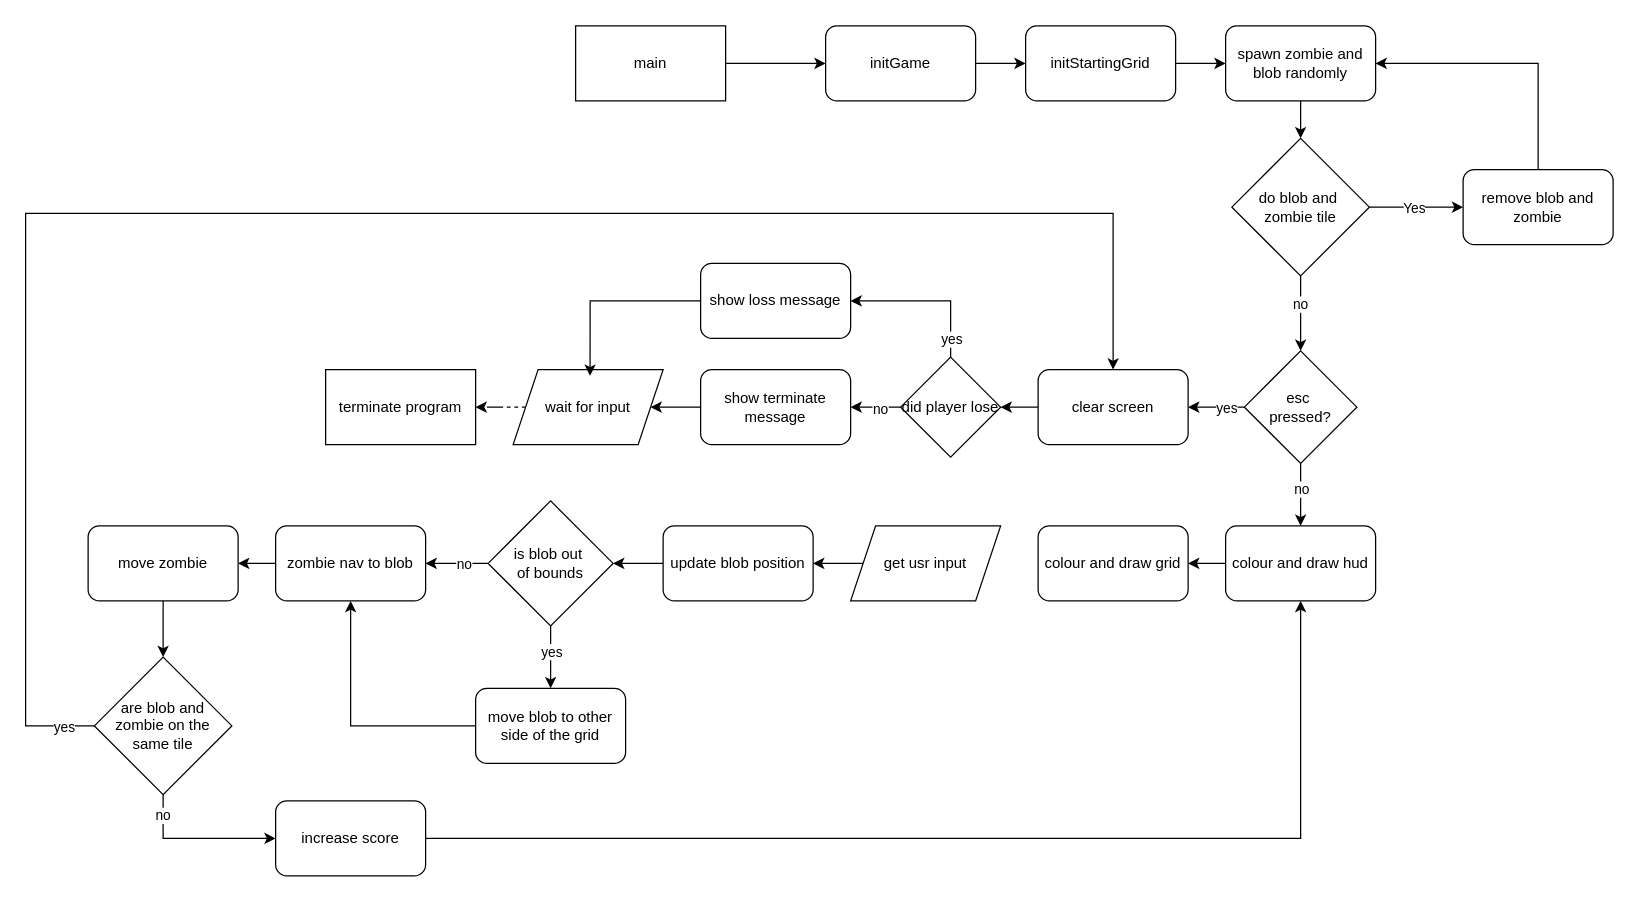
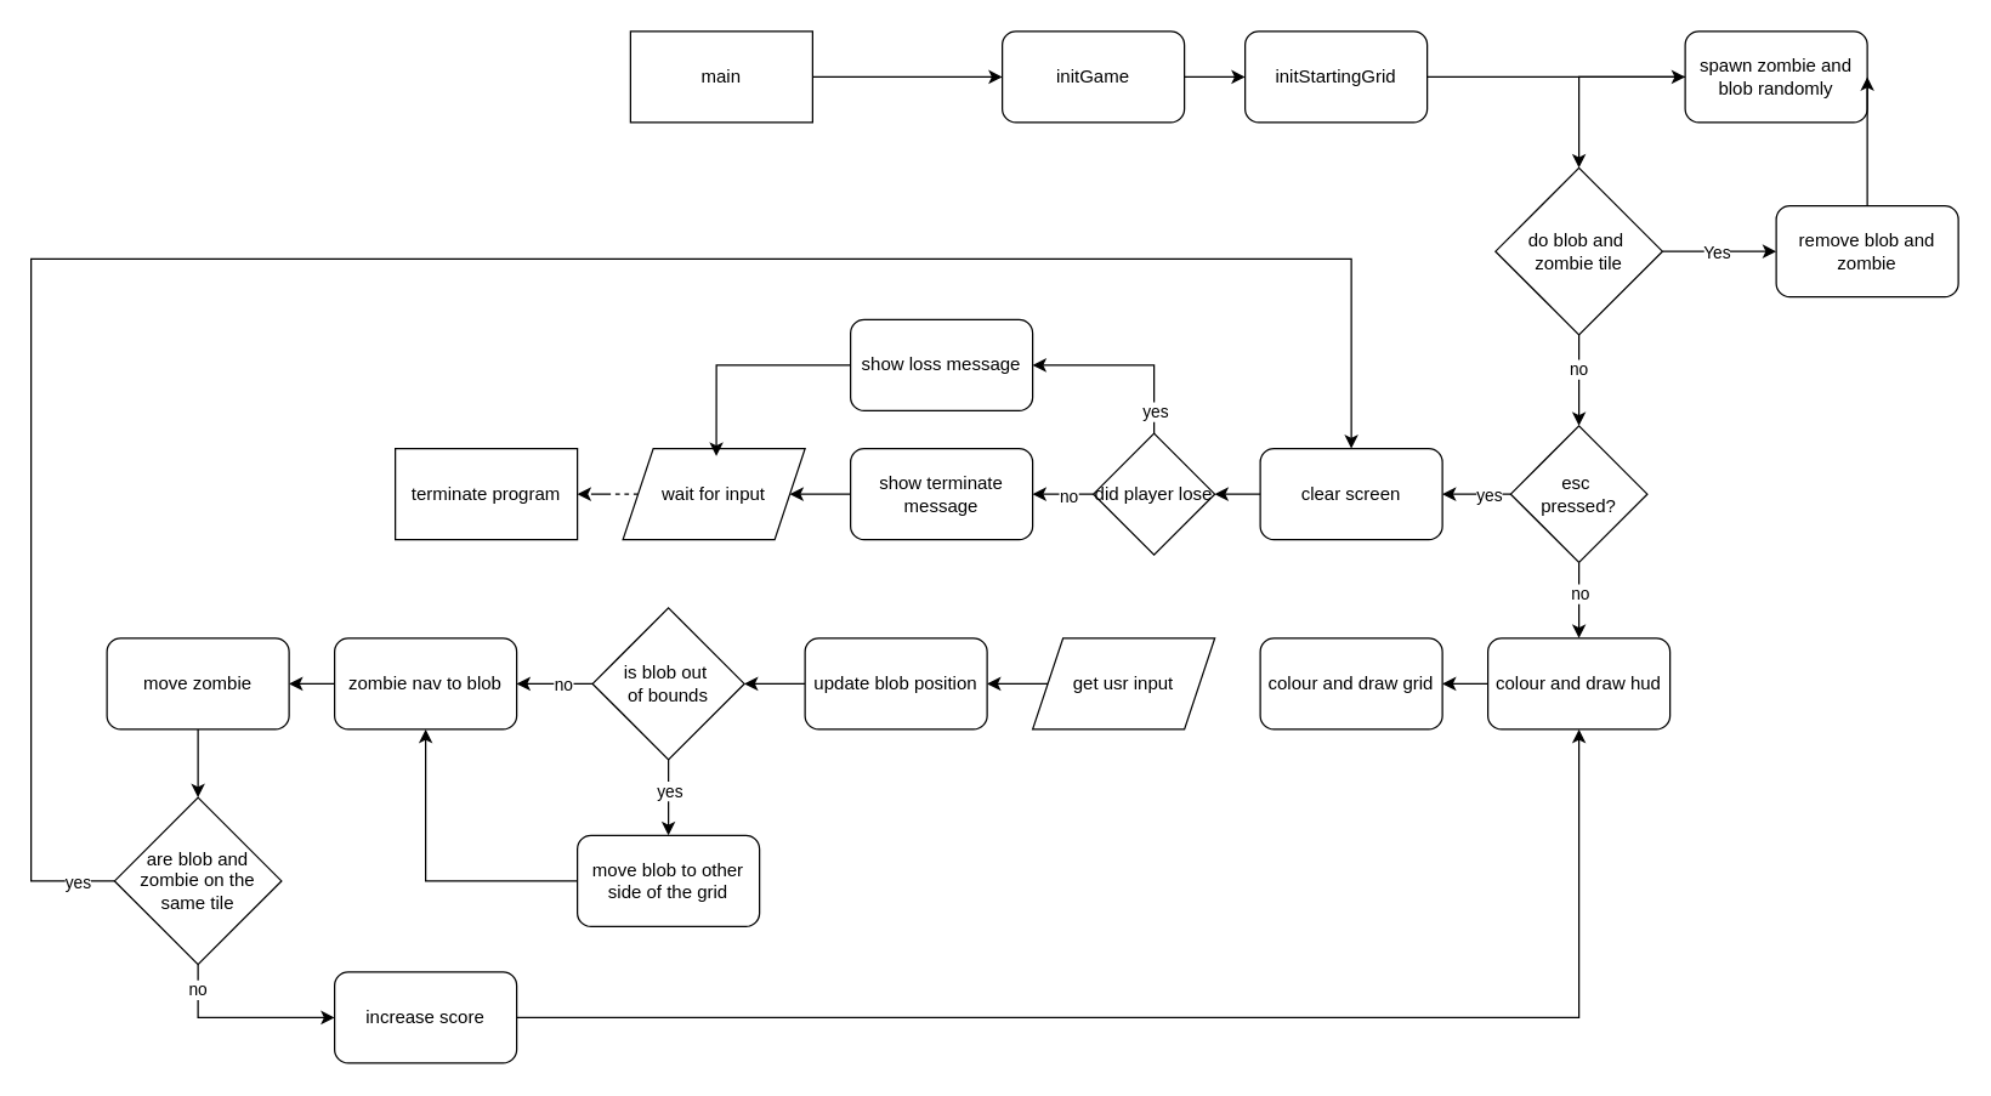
- <mxCell id="3" value="main" style="rounded=0;whiteSpace=wrap;html=1;" parent="1" vertex="1"><mxGeometry x="460" y="20" width="120" height="60" as="geometry" /></mxCell>
+ <mxCell id="3" value="main" style="rounded=0;whiteSpace=wrap;html=1;" parent="1" vertex="1"><mxGeometry x="415" y="20" width="120" height="60" as="geometry" /></mxCell>
- <mxCell id="28" value="spawn zombie and blob randomly" style="rounded=1;whiteSpace=wrap;html=1;" vertex="1" parent="1"><mxGeometry x="980" y="20" width="120" height="60" as="geometry" /></mxCell>
+ <mxCell id="28" value="spawn zombie and blob randomly" style="rounded=1;whiteSpace=wrap;html=1;" vertex="1" parent="1"><mxGeometry x="1110" y="20" width="120" height="60" as="geometry" /></mxCell>
